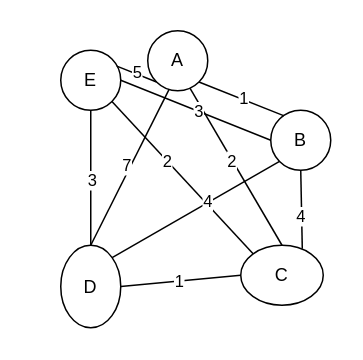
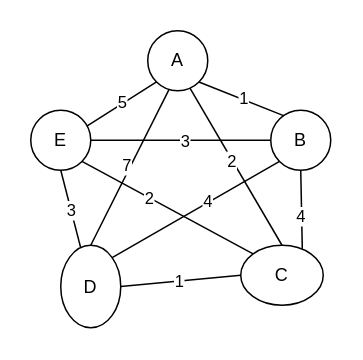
- <mxCell id="6" value="E" style="ellipse;whiteSpace=wrap;html=1;aspect=fixed;" vertex="1" parent="1"><mxGeometry x="40" y="33" width="40" height="40" as="geometry" /></mxCell>
+ <mxCell id="6" value="E" style="ellipse;whiteSpace=wrap;html=1;aspect=fixed;" vertex="1" parent="1"><mxGeometry x="20" y="73" width="40" height="40" as="geometry" /></mxCell>
